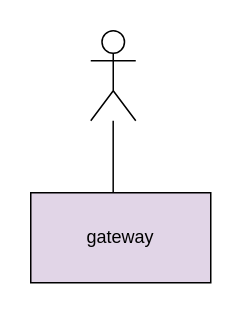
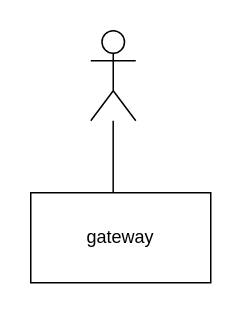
- <mxCell id="4" value="gateway" style="rounded=0;whiteSpace=wrap;html=1;fillColor=#e1d5e7;" vertex="1" parent="1"><mxGeometry x="20" y="128" width="120" height="60" as="geometry" /></mxCell>
+ <mxCell id="4" value="gateway" style="rounded=0;whiteSpace=wrap;html=1;" vertex="1" parent="1"><mxGeometry x="20" y="128" width="120" height="60" as="geometry" /></mxCell>
